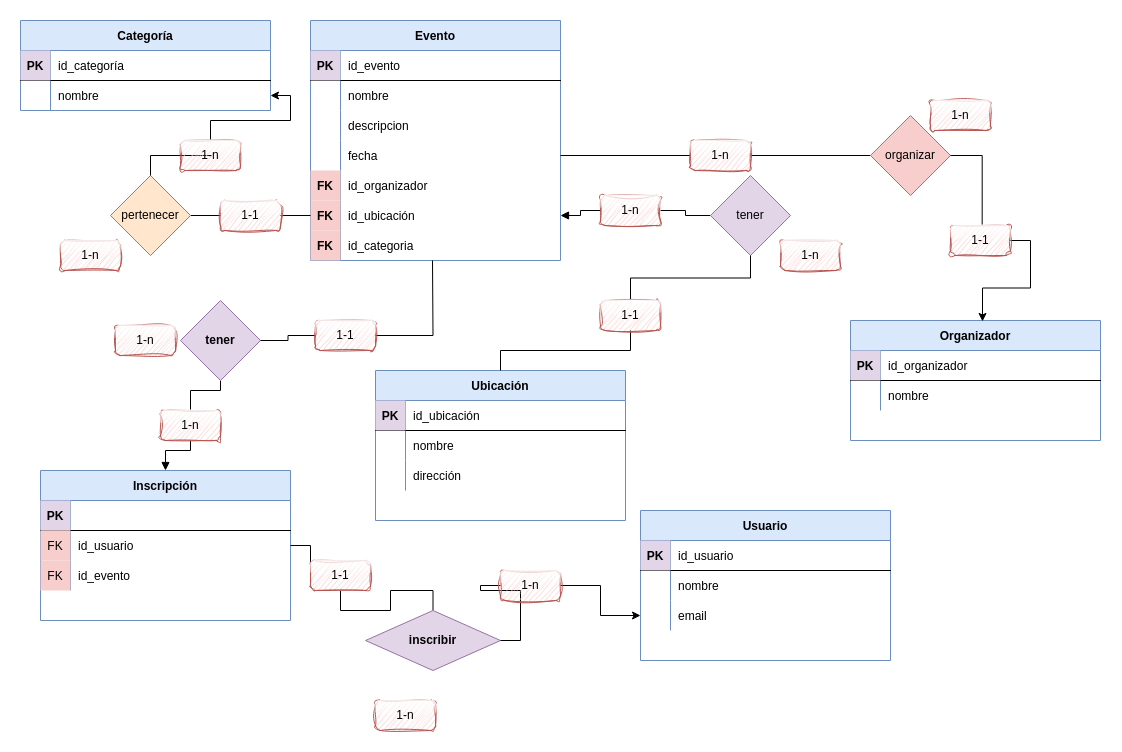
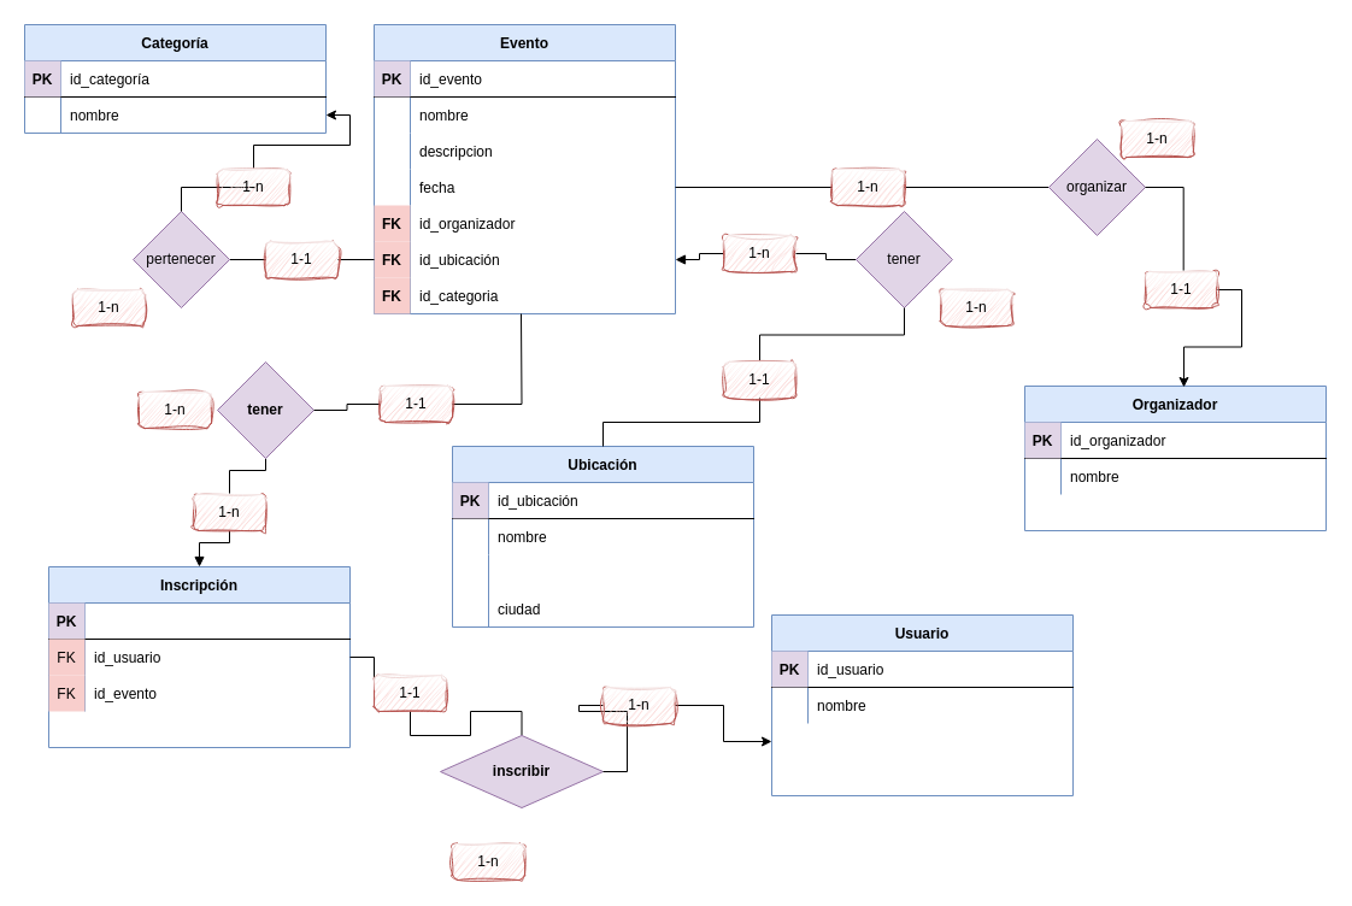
- <mxCell id="81" value="organizar" style="rhombus;whiteSpace=wrap;html=1;fillColor=#f8cecc;strokeColor=#9673a6;" vertex="1" parent="1"><mxGeometry x="870" y="115" width="80" height="80" as="geometry" /></mxCell>
+ <mxCell id="81" value="organizar" style="rhombus;whiteSpace=wrap;html=1;fillColor=#e1d5e7;strokeColor=#9673a6;" vertex="1" parent="1"><mxGeometry x="870" y="115" width="80" height="80" as="geometry" /></mxCell>
- <mxCell id="88" value="pertenecer" style="rhombus;whiteSpace=wrap;html=1;fillColor=#ffe6cc;strokeColor=#9673a6;" vertex="1" parent="1"><mxGeometry x="110" y="175" width="80" height="80" as="geometry" /></mxCell>
+ <mxCell id="88" value="pertenecer" style="rhombus;whiteSpace=wrap;html=1;fillColor=#e1d5e7;strokeColor=#9673a6;" vertex="1" parent="1"><mxGeometry x="110" y="175" width="80" height="80" as="geometry" /></mxCell>
- <mxCell id="76" value="dirección" style="shape=partialRectangle;overflow=hidden;connectable=0;fillColor=none;top=0;left=0;bottom=0;right=0;align=left;spacingLeft=6;" vertex="1" parent="74"><mxGeometry x="30" width="220" height="30" as="geometry"><mxRectangle width="220" height="30" as="alternateBounds" /></mxGeometry></mxCell>
+ <mxCell id="79" value="ciudad" style="shape=partialRectangle;overflow=hidden;connectable=0;fillColor=none;top=0;left=0;bottom=0;right=0;align=left;spacingLeft=6;" vertex="1" parent="77"><mxGeometry x="30" width="220" height="30" as="geometry"><mxRectangle width="220" height="30" as="alternateBounds" /></mxGeometry></mxCell>
- <mxCell id="11" value="email" style="shape=partialRectangle;overflow=hidden;connectable=0;fillColor=none;top=0;left=0;bottom=0;right=0;align=left;spacingLeft=6;" vertex="1" parent="9"><mxGeometry x="30" width="220" height="30" as="geometry"><mxRectangle width="220" height="30" as="alternateBounds" /></mxGeometry></mxCell>
